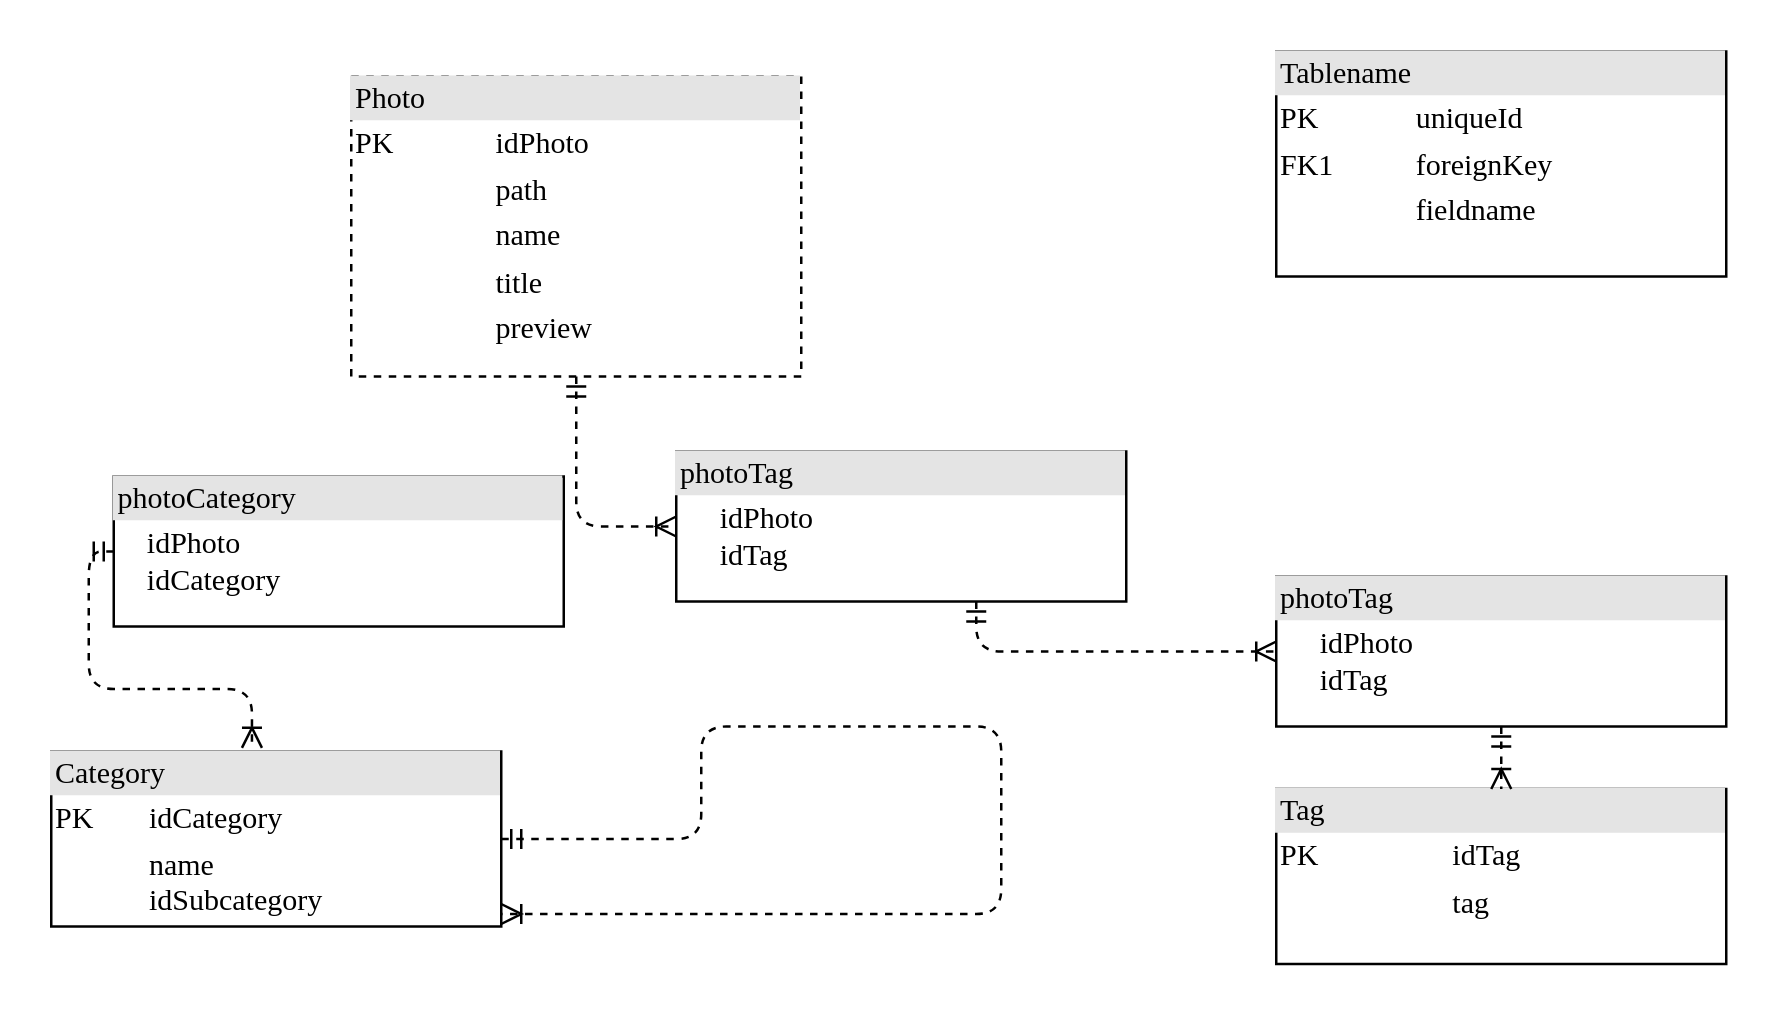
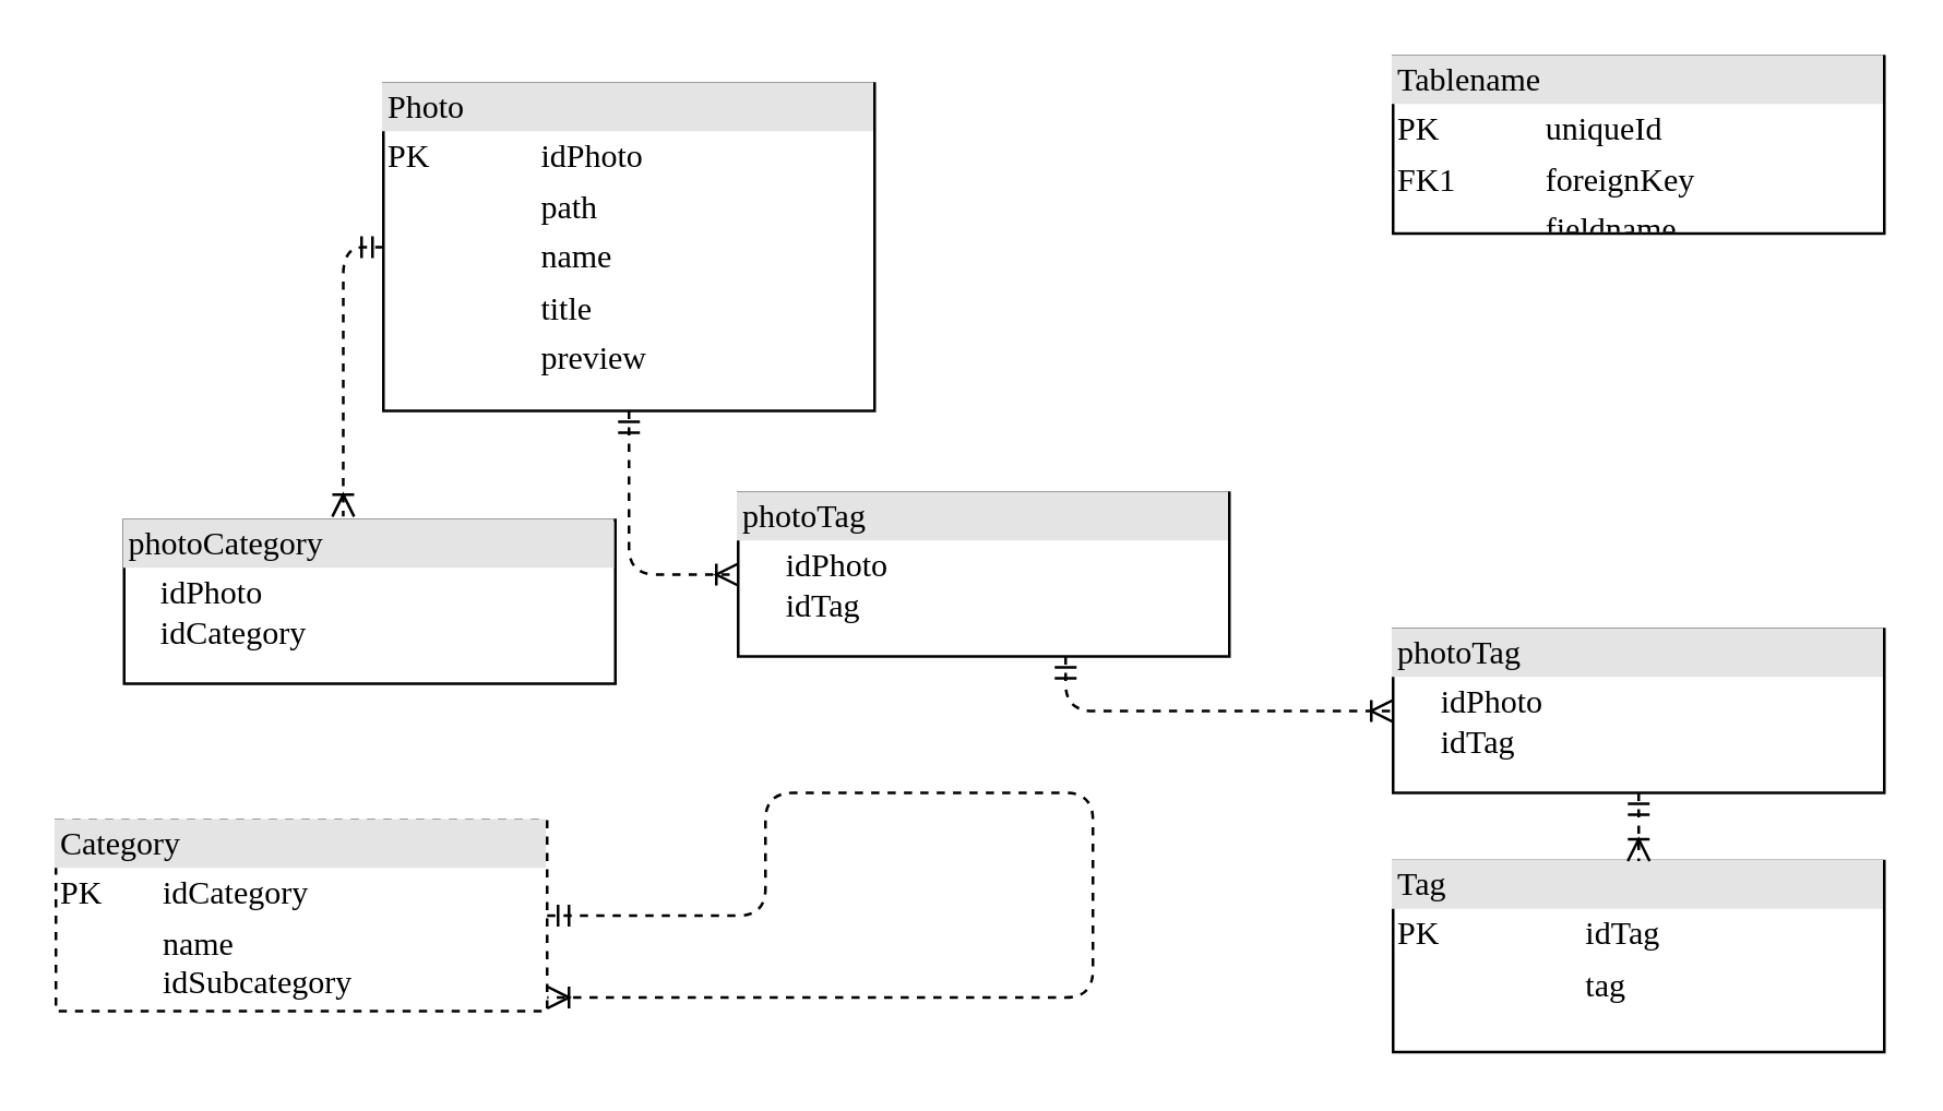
- <mxCell id="7" value="&lt;div style=&quot;box-sizing:border-box;width:100%;background:#e4e4e4;padding:2px;&quot;&gt;Tablename&lt;/div&gt;&lt;table style=&quot;width:100%;font-size:1em;&quot; cellpadding=&quot;2&quot; cellspacing=&quot;0&quot;&gt;&lt;tr&gt;&lt;td&gt;PK&lt;/td&gt;&lt;td&gt;uniqueId&lt;/td&gt;&lt;/tr&gt;&lt;tr&gt;&lt;td&gt;FK1&lt;/td&gt;&lt;td&gt;foreignKey&lt;/td&gt;&lt;/tr&gt;&lt;tr&gt;&lt;td&gt;&lt;/td&gt;&lt;td&gt;fieldname&lt;/td&gt;&lt;/tr&gt;&lt;/table&gt;" style="verticalAlign=top;align=left;overflow=fill;html=1;rounded=0;shadow=0;comic=0;labelBackgroundColor=none;strokeWidth=1;fontFamily=Verdana;fontSize=12" parent="1" vertex="1"><mxGeometry x="510" y="20" width="180" height="90" as="geometry" /></mxCell>
+ <mxCell id="7" value="&lt;div style=&quot;box-sizing:border-box;width:100%;background:#e4e4e4;padding:2px;&quot;&gt;Tablename&lt;/div&gt;&lt;table style=&quot;width:100%;font-size:1em;&quot; cellpadding=&quot;2&quot; cellspacing=&quot;0&quot;&gt;&lt;tr&gt;&lt;td&gt;PK&lt;/td&gt;&lt;td&gt;uniqueId&lt;/td&gt;&lt;/tr&gt;&lt;tr&gt;&lt;td&gt;FK1&lt;/td&gt;&lt;td&gt;foreignKey&lt;/td&gt;&lt;/tr&gt;&lt;tr&gt;&lt;td&gt;&lt;/td&gt;&lt;td&gt;fieldname&lt;/td&gt;&lt;/tr&gt;&lt;/table&gt;" style="verticalAlign=top;align=left;overflow=fill;html=1;rounded=0;shadow=0;comic=0;labelBackgroundColor=none;strokeWidth=1;fontFamily=Verdana;fontSize=12" parent="1" vertex="1"><mxGeometry x="510" y="20" width="180" height="65" as="geometry" /></mxCell>
- <mxCell id="3" value="&lt;div style=&quot;box-sizing: border-box ; width: 100% ; background: #e4e4e4 ; padding: 2px&quot;&gt;Photo&lt;/div&gt;&lt;table style=&quot;width: 100% ; font-size: 1em&quot; cellpadding=&quot;2&quot; cellspacing=&quot;0&quot;&gt;&lt;tbody&gt;&lt;tr&gt;&lt;td&gt;PK&lt;/td&gt;&lt;td&gt;idPhoto&lt;/td&gt;&lt;/tr&gt;&lt;tr&gt;&lt;td&gt;&lt;br&gt;&lt;/td&gt;&lt;td&gt;path&lt;/td&gt;&lt;/tr&gt;&lt;tr&gt;&lt;td&gt;&lt;/td&gt;&lt;td&gt;name&lt;/td&gt;&lt;/tr&gt;&lt;tr&gt;&lt;td&gt;&lt;br&gt;&lt;/td&gt;&lt;td&gt;title&lt;br&gt;&lt;/td&gt;&lt;/tr&gt;&lt;tr&gt;&lt;td&gt;&lt;/td&gt;&lt;td&gt;preview&lt;/td&gt;&lt;/tr&gt;&lt;/tbody&gt;&lt;/table&gt;" style="verticalAlign=top;align=left;overflow=fill;html=1;rounded=0;shadow=0;comic=0;labelBackgroundColor=none;strokeWidth=1;fontFamily=Verdana;fontSize=12;dashed=1;" parent="1" vertex="1"><mxGeometry x="140" y="30" width="180" height="120" as="geometry" /></mxCell>
+ <mxCell id="3" value="&lt;div style=&quot;box-sizing: border-box ; width: 100% ; background: #e4e4e4 ; padding: 2px&quot;&gt;Photo&lt;/div&gt;&lt;table style=&quot;width: 100% ; font-size: 1em&quot; cellpadding=&quot;2&quot; cellspacing=&quot;0&quot;&gt;&lt;tbody&gt;&lt;tr&gt;&lt;td&gt;PK&lt;/td&gt;&lt;td&gt;idPhoto&lt;/td&gt;&lt;/tr&gt;&lt;tr&gt;&lt;td&gt;&lt;br&gt;&lt;/td&gt;&lt;td&gt;path&lt;/td&gt;&lt;/tr&gt;&lt;tr&gt;&lt;td&gt;&lt;/td&gt;&lt;td&gt;name&lt;/td&gt;&lt;/tr&gt;&lt;tr&gt;&lt;td&gt;&lt;br&gt;&lt;/td&gt;&lt;td&gt;title&lt;br&gt;&lt;/td&gt;&lt;/tr&gt;&lt;tr&gt;&lt;td&gt;&lt;/td&gt;&lt;td&gt;preview&lt;/td&gt;&lt;/tr&gt;&lt;/tbody&gt;&lt;/table&gt;" style="verticalAlign=top;align=left;overflow=fill;html=1;rounded=0;shadow=0;comic=0;labelBackgroundColor=none;strokeWidth=1;fontFamily=Verdana;fontSize=12" parent="1" vertex="1"><mxGeometry x="140" y="30" width="180" height="120" as="geometry" /></mxCell>
+ <mxCell id="13" value="" style="edgeStyle=orthogonalEdgeStyle;html=1;dashed=1;labelBackgroundColor=none;startArrow=ERmandOne;endArrow=ERoneToMany;fontFamily=Verdana;fontSize=12;align=left;exitX=0;exitY=0.5;exitDx=0;exitDy=0;entryX=0.446;entryY=-0.021;entryDx=0;entryDy=0;entryPerimeter=0;" edge="1" parent="1" source="3" target="14"><mxGeometry relative="1" as="geometry"><mxPoint x="140" y="80" as="sourcePoint" /><mxPoint x="220" y="329" as="targetPoint" /></mxGeometry></mxCell>
- <mxCell id="12" style="edgeStyle=orthogonalEdgeStyle;html=1;dashed=1;labelBackgroundColor=none;startArrow=ERmandOne;endArrow=ERoneToMany;fontFamily=Verdana;fontSize=12;align=left;exitX=0;exitY=0.5;exitDx=0;exitDy=0;entryX=0.446;entryY=-0.021;entryDx=0;entryDy=0;entryPerimeter=0;" edge="1" parent="1" source="14" target="8"><mxGeometry relative="1" as="geometry"><mxPoint x="330" y="90" as="sourcePoint" /><mxPoint x="520" y="75" as="targetPoint" /></mxGeometry></mxCell>
- <mxCell id="8" value="&lt;div style=&quot;box-sizing:border-box;width:100%;background:#e4e4e4;padding:2px;&quot;&gt;Category&lt;/div&gt;&lt;table style=&quot;width:100%;font-size:1em;&quot; cellpadding=&quot;2&quot; cellspacing=&quot;0&quot;&gt;&lt;tbody&gt;&lt;tr&gt;&lt;td&gt;PK&lt;/td&gt;&lt;td&gt;idCategory&lt;/td&gt;&lt;/tr&gt;&lt;tr&gt;&lt;td&gt;&lt;br&gt;&lt;/td&gt;&lt;td&gt;name&lt;br&gt;idSubcategory&lt;br&gt;&lt;/td&gt;&lt;/tr&gt;&lt;tr&gt;&lt;td&gt;&lt;/td&gt;&lt;td&gt;&lt;br&gt;&lt;/td&gt;&lt;/tr&gt;&lt;/tbody&gt;&lt;/table&gt;" style="verticalAlign=top;align=left;overflow=fill;html=1;rounded=0;shadow=0;comic=0;labelBackgroundColor=none;strokeWidth=1;fontFamily=Verdana;fontSize=12" vertex="1" parent="1"><mxGeometry x="20" y="300" width="180" height="70" as="geometry" /></mxCell>
+ <mxCell id="8" value="&lt;div style=&quot;box-sizing:border-box;width:100%;background:#e4e4e4;padding:2px;&quot;&gt;Category&lt;/div&gt;&lt;table style=&quot;width:100%;font-size:1em;&quot; cellpadding=&quot;2&quot; cellspacing=&quot;0&quot;&gt;&lt;tbody&gt;&lt;tr&gt;&lt;td&gt;PK&lt;/td&gt;&lt;td&gt;idCategory&lt;/td&gt;&lt;/tr&gt;&lt;tr&gt;&lt;td&gt;&lt;br&gt;&lt;/td&gt;&lt;td&gt;name&lt;br&gt;idSubcategory&lt;br&gt;&lt;/td&gt;&lt;/tr&gt;&lt;tr&gt;&lt;td&gt;&lt;/td&gt;&lt;td&gt;&lt;br&gt;&lt;/td&gt;&lt;/tr&gt;&lt;/tbody&gt;&lt;/table&gt;" style="verticalAlign=top;align=left;overflow=fill;html=1;rounded=0;shadow=0;comic=0;labelBackgroundColor=none;strokeWidth=1;fontFamily=Verdana;fontSize=12;dashed=1;" vertex="1" parent="1"><mxGeometry x="20" y="300" width="180" height="70" as="geometry" /></mxCell>
